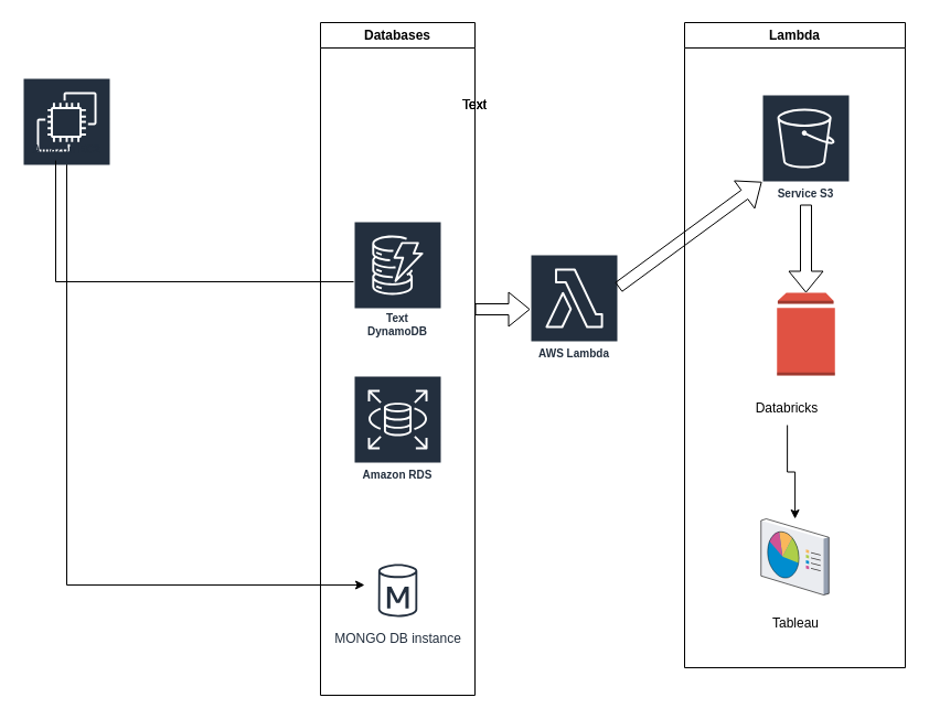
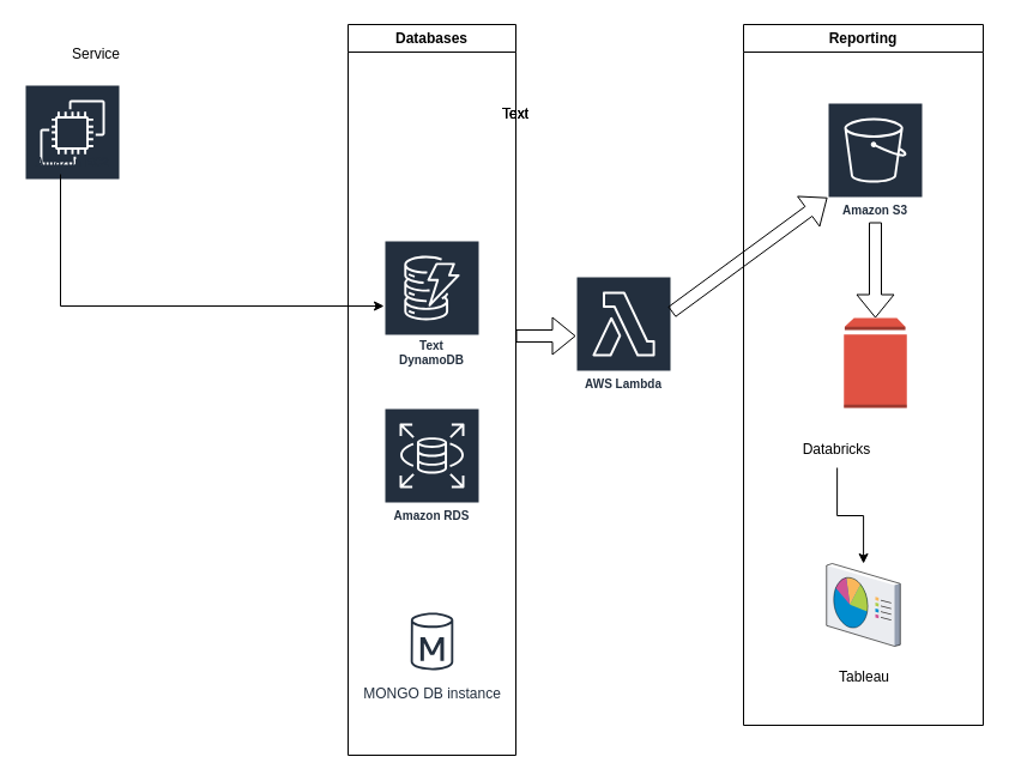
- <mxCell id="11" value="Lambda" style="swimlane;whiteSpace=wrap;html=1;" vertex="1" parent="1"><mxGeometry x="620" y="20" width="200" height="585" as="geometry" /></mxCell>
+ <mxCell id="11" value="Reporting" style="swimlane;whiteSpace=wrap;html=1;" vertex="1" parent="1"><mxGeometry x="620" y="20" width="200" height="585" as="geometry" /></mxCell>
+ <mxCell id="23" value="Service" style="text;html=1;align=center;verticalAlign=middle;whiteSpace=wrap;rounded=0;" vertex="1" parent="1"><mxGeometry x="50" y="30" width="60" height="30" as="geometry" /></mxCell>
- <mxCell id="12" value="Service S3" style="sketch=0;outlineConnect=0;fontColor=#232F3E;gradientColor=none;strokeColor=#ffffff;fillColor=#232F3E;dashed=0;verticalLabelPosition=middle;verticalAlign=bottom;align=center;html=1;whiteSpace=wrap;fontSize=10;fontStyle=1;spacing=3;shape=mxgraph.aws4.productIcon;prIcon=mxgraph.aws4.s3;" vertex="1" parent="11"><mxGeometry x="70" y="65" width="80" height="100" as="geometry" /></mxCell>
+ <mxCell id="12" value="Amazon S3" style="sketch=0;outlineConnect=0;fontColor=#232F3E;gradientColor=none;strokeColor=#ffffff;fillColor=#232F3E;dashed=0;verticalLabelPosition=middle;verticalAlign=bottom;align=center;html=1;whiteSpace=wrap;fontSize=10;fontStyle=1;spacing=3;shape=mxgraph.aws4.productIcon;prIcon=mxgraph.aws4.s3;" vertex="1" parent="11"><mxGeometry x="70" y="65" width="80" height="100" as="geometry" /></mxCell>
- <mxCell id="8" style="edgeStyle=orthogonalEdgeStyle;rounded=0;orthogonalLoop=1;jettySize=auto;html=1;endArrow=none;" edge="1" parent="1" source="6" target="2"><mxGeometry relative="1" as="geometry"><mxPoint x="190" y="300" as="targetPoint" /><mxPoint x="-30" y="348" as="sourcePoint" /><Array as="points"><mxPoint x="50" y="255" /></Array></mxGeometry></mxCell>
+ <mxCell id="8" style="edgeStyle=orthogonalEdgeStyle;rounded=0;orthogonalLoop=1;jettySize=auto;html=1;" edge="1" parent="1" source="6" target="2"><mxGeometry relative="1" as="geometry"><mxPoint x="190" y="300" as="targetPoint" /><mxPoint x="-30" y="348" as="sourcePoint" /><Array as="points"><mxPoint x="50" y="255" /></Array></mxGeometry></mxCell>
- <mxCell id="15" value="Databricks" style="text;html=1;align=center;verticalAlign=middle;whiteSpace=wrap;rounded=0;" vertex="1" parent="11"><mxGeometry x="50" y="335" width="86.25" height="30" as="geometry" /></mxCell>
+ <mxCell id="15" value="Databricks" style="text;html=1;align=center;verticalAlign=middle;whiteSpace=wrap;rounded=0;" vertex="1" parent="11"><mxGeometry x="35" y="340" width="86.25" height="30" as="geometry" /></mxCell>
- <mxCell id="5" style="edgeStyle=orthogonalEdgeStyle;rounded=0;orthogonalLoop=1;jettySize=auto;html=1;" edge="1" parent="1" source="6" target="7"><mxGeometry relative="1" as="geometry"><Array as="points"><mxPoint x="60" y="530" /></Array></mxGeometry></mxCell>
